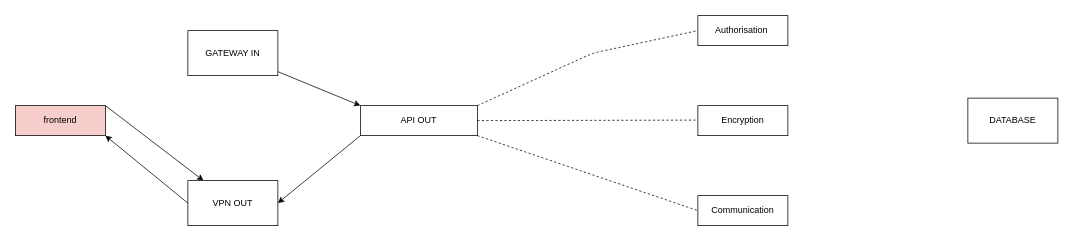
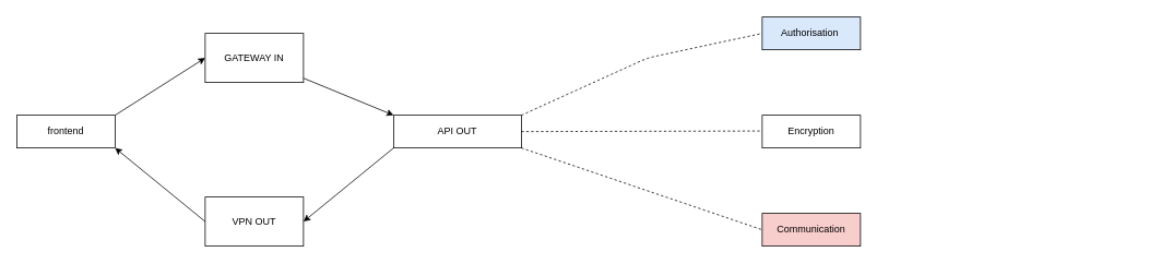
- <mxCell id="5" value="Authorisation&amp;nbsp;" style="rounded=0;whiteSpace=wrap;html=1;" vertex="1" parent="1"><mxGeometry x="930" y="20" width="120" height="40" as="geometry" /></mxCell>
+ <mxCell id="5" value="Authorisation&amp;nbsp;" style="rounded=0;whiteSpace=wrap;html=1;fillColor=#dae8fc;" vertex="1" parent="1"><mxGeometry x="930" y="20" width="120" height="40" as="geometry" /></mxCell>
- <mxCell id="8" value="frontend" style="rounded=0;whiteSpace=wrap;html=1;fillColor=#f8cecc;" vertex="1" parent="1"><mxGeometry x="20" y="140" width="120" height="40" as="geometry" /></mxCell>
+ <mxCell id="8" value="frontend" style="rounded=0;whiteSpace=wrap;html=1;" vertex="1" parent="1"><mxGeometry x="20" y="140" width="120" height="40" as="geometry" /></mxCell>
- <mxCell id="18" value="DATABASE" style="rounded=0;whiteSpace=wrap;html=1;" vertex="1" parent="1"><mxGeometry x="1290" y="130" width="120" height="60" as="geometry" /></mxCell>
- <mxCell id="14" value="" style="endArrow=classic;html=1;exitX=1;exitY=0;exitDx=0;exitDy=0;" edge="1" parent="1" source="8" target="15"><mxGeometry width="50" height="50" relative="1" as="geometry"><mxPoint x="140" y="160" as="sourcePoint" /><mxPoint x="190" y="110" as="targetPoint" /></mxGeometry></mxCell>
+ <mxCell id="14" value="" style="endArrow=classic;html=1;entryX=0;entryY=0.5;entryDx=0;entryDy=0;exitX=1;exitY=0;exitDx=0;exitDy=0;" edge="1" parent="1" source="8" target="12"><mxGeometry width="50" height="50" relative="1" as="geometry"><mxPoint x="140" y="160" as="sourcePoint" /><mxPoint x="190" y="110" as="targetPoint" /></mxGeometry></mxCell>
- <mxCell id="7" value="Communication" style="rounded=0;whiteSpace=wrap;html=1;" vertex="1" parent="1"><mxGeometry x="930" y="260" width="120" height="40" as="geometry" /></mxCell>
+ <mxCell id="7" value="Communication" style="rounded=0;whiteSpace=wrap;html=1;fillColor=#f8cecc;" vertex="1" parent="1"><mxGeometry x="930" y="260" width="120" height="40" as="geometry" /></mxCell>
